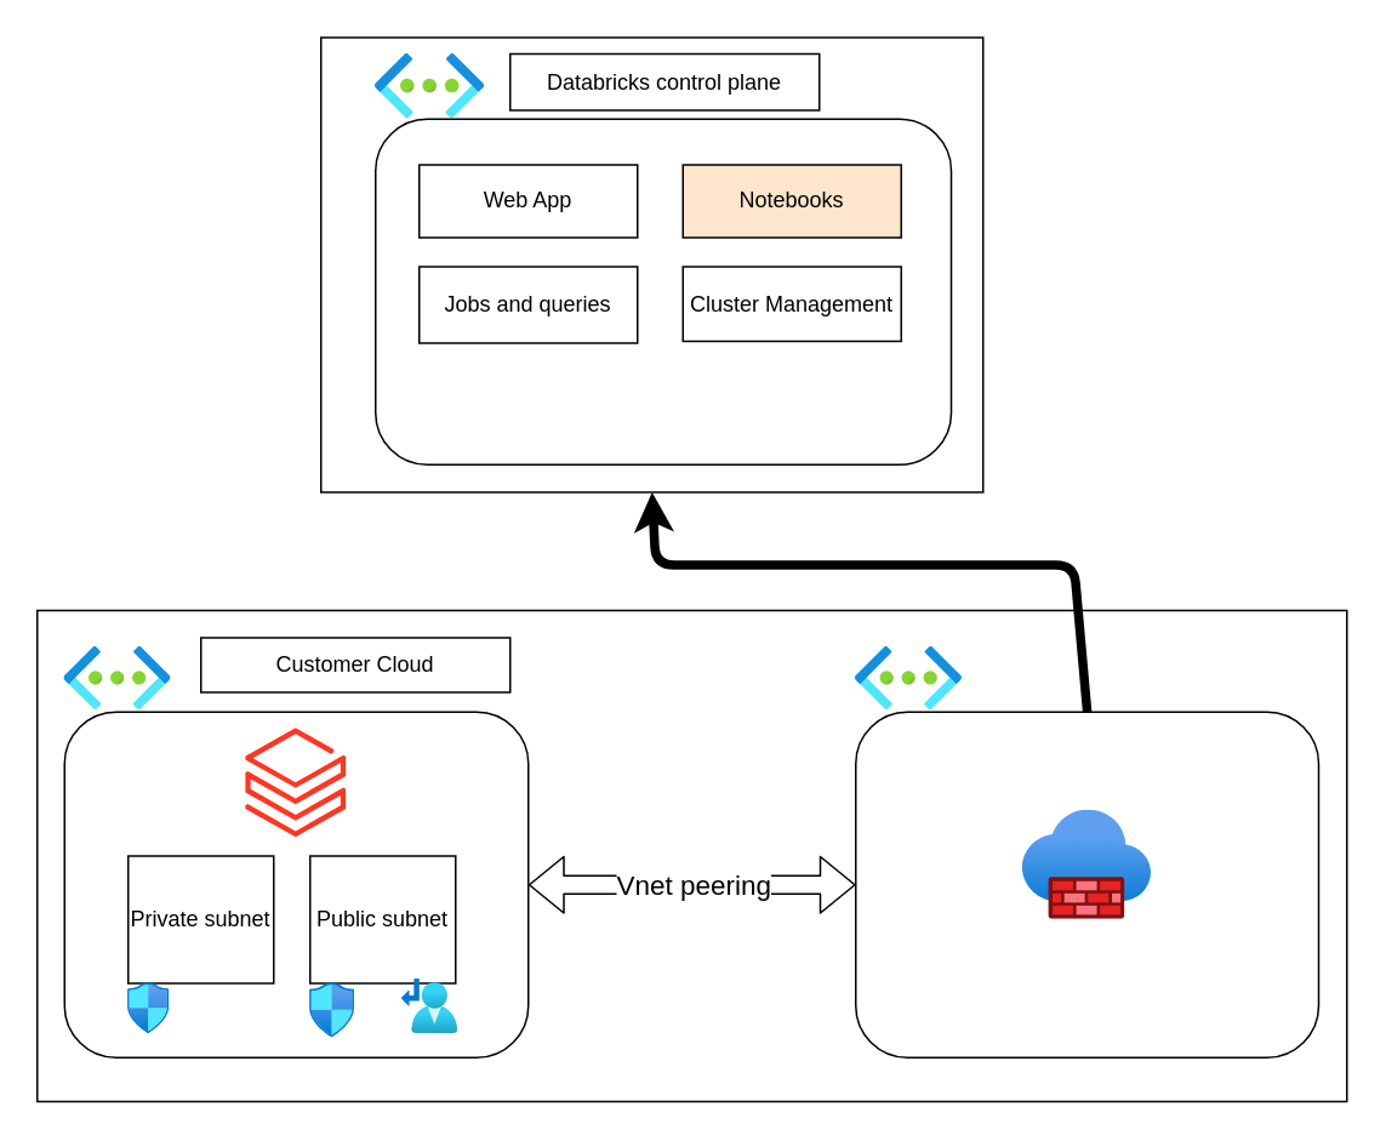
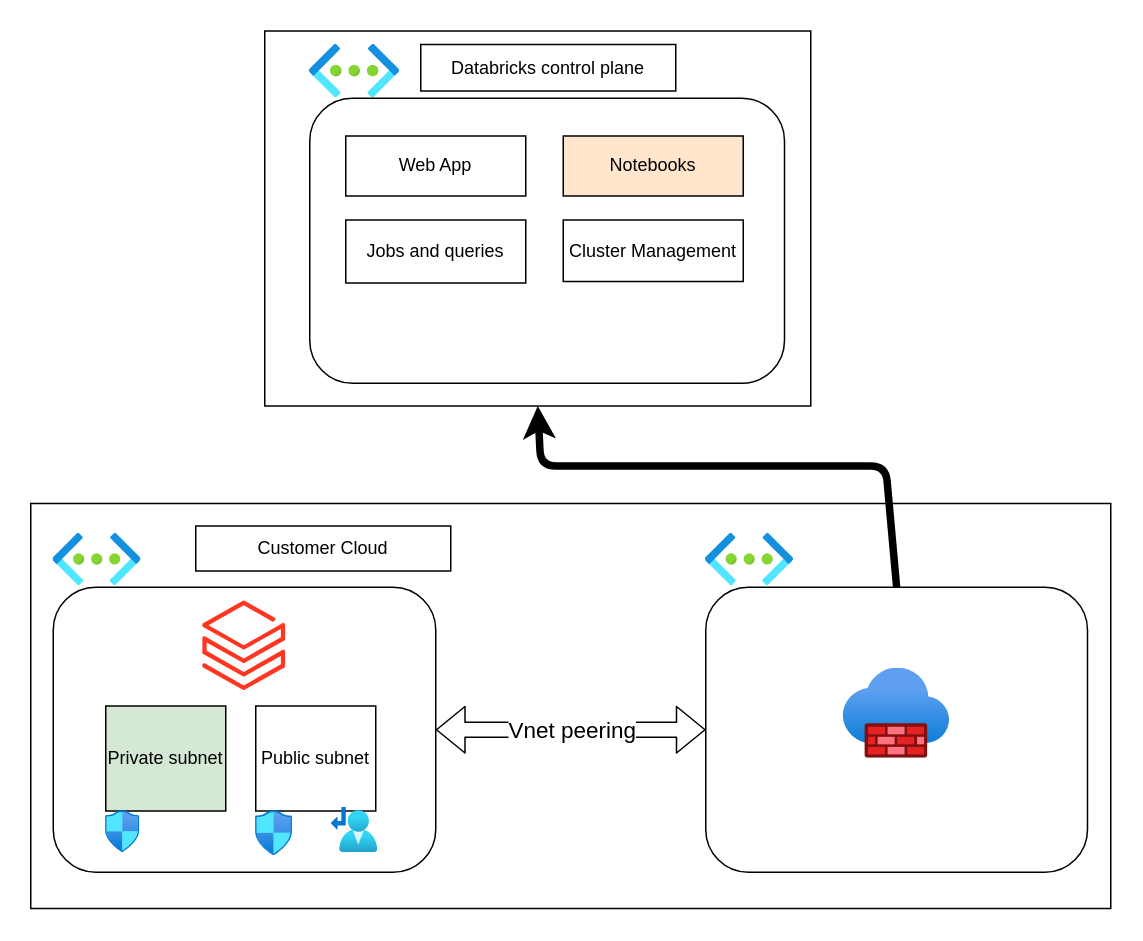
- <mxCell id="20" value="Customer Cloud" style="rounded=0;whiteSpace=wrap;html=1;" vertex="1" parent="1"><mxGeometry x="110" y="350" width="170" height="30" as="geometry" /></mxCell>
+ <mxCell id="20" value="Customer Cloud" style="rounded=0;whiteSpace=wrap;html=1;" vertex="1" parent="1"><mxGeometry x="130" y="350" width="170" height="30" as="geometry" /></mxCell>
- <mxCell id="21" value="Private subnet" style="rounded=0;whiteSpace=wrap;html=1;" vertex="1" parent="1"><mxGeometry x="70" y="470" width="80" height="70" as="geometry" /></mxCell>
+ <mxCell id="21" value="Private subnet" style="rounded=0;whiteSpace=wrap;html=1;fillColor=#d5e8d4;" vertex="1" parent="1"><mxGeometry x="70" y="470" width="80" height="70" as="geometry" /></mxCell>
